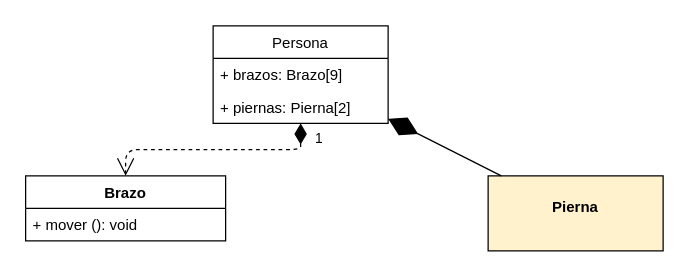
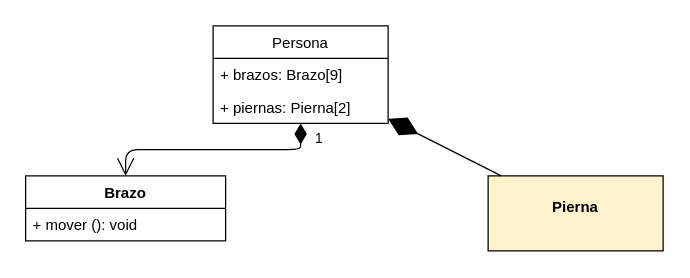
- <mxCell id="7" value="1" style="endArrow=open;html=1;endSize=12;startArrow=diamondThin;startSize=14;startFill=1;edgeStyle=orthogonalEdgeStyle;align=left;verticalAlign=bottom;dashed=1;" edge="1" parent="1" source="2" target="5"><mxGeometry x="-0.769" y="10" relative="1" as="geometry"><mxPoint x="120" y="59" as="sourcePoint" /><mxPoint x="180" y="220" as="targetPoint" /><mxPoint x="10" y="-10" as="offset" /></mxGeometry></mxCell>
+ <mxCell id="7" value="1" style="endArrow=open;html=1;endSize=12;startArrow=diamondThin;startSize=14;startFill=1;edgeStyle=orthogonalEdgeStyle;align=left;verticalAlign=bottom;" edge="1" parent="1" source="2" target="5"><mxGeometry x="-0.769" y="10" relative="1" as="geometry"><mxPoint x="120" y="59" as="sourcePoint" /><mxPoint x="180" y="220" as="targetPoint" /><mxPoint x="10" y="-10" as="offset" /></mxGeometry></mxCell>
